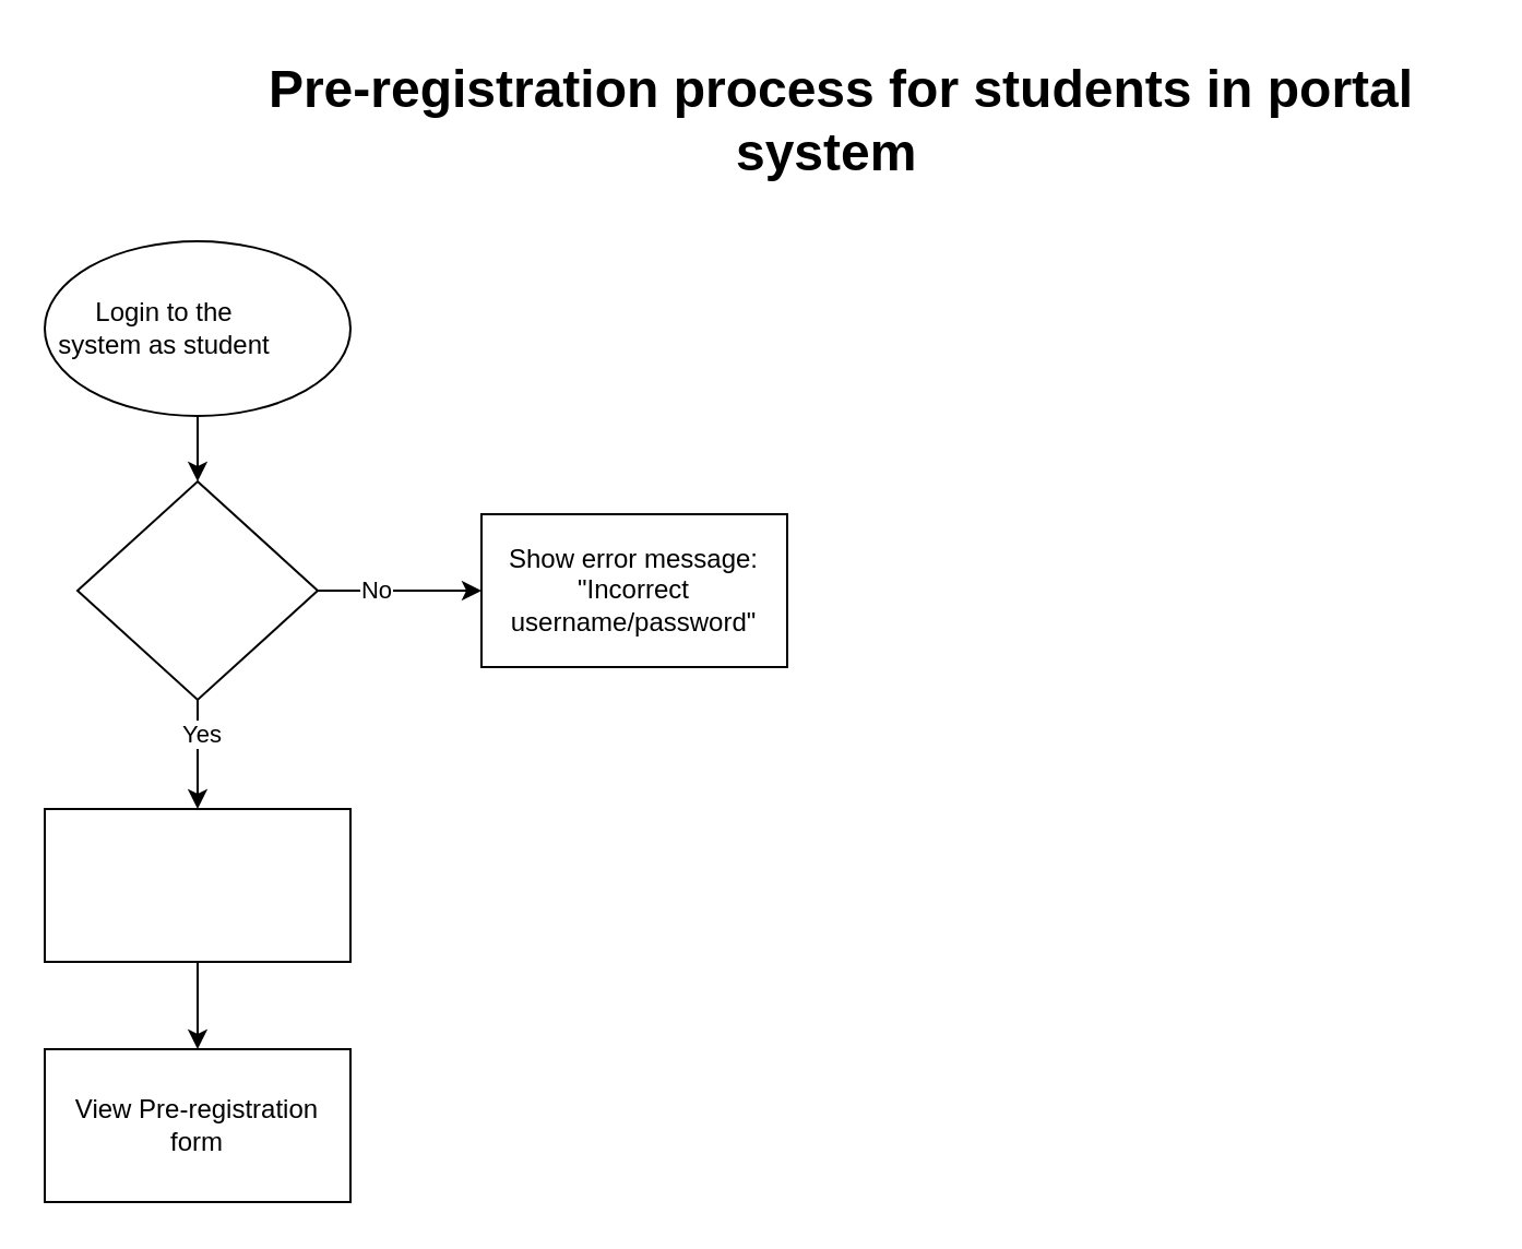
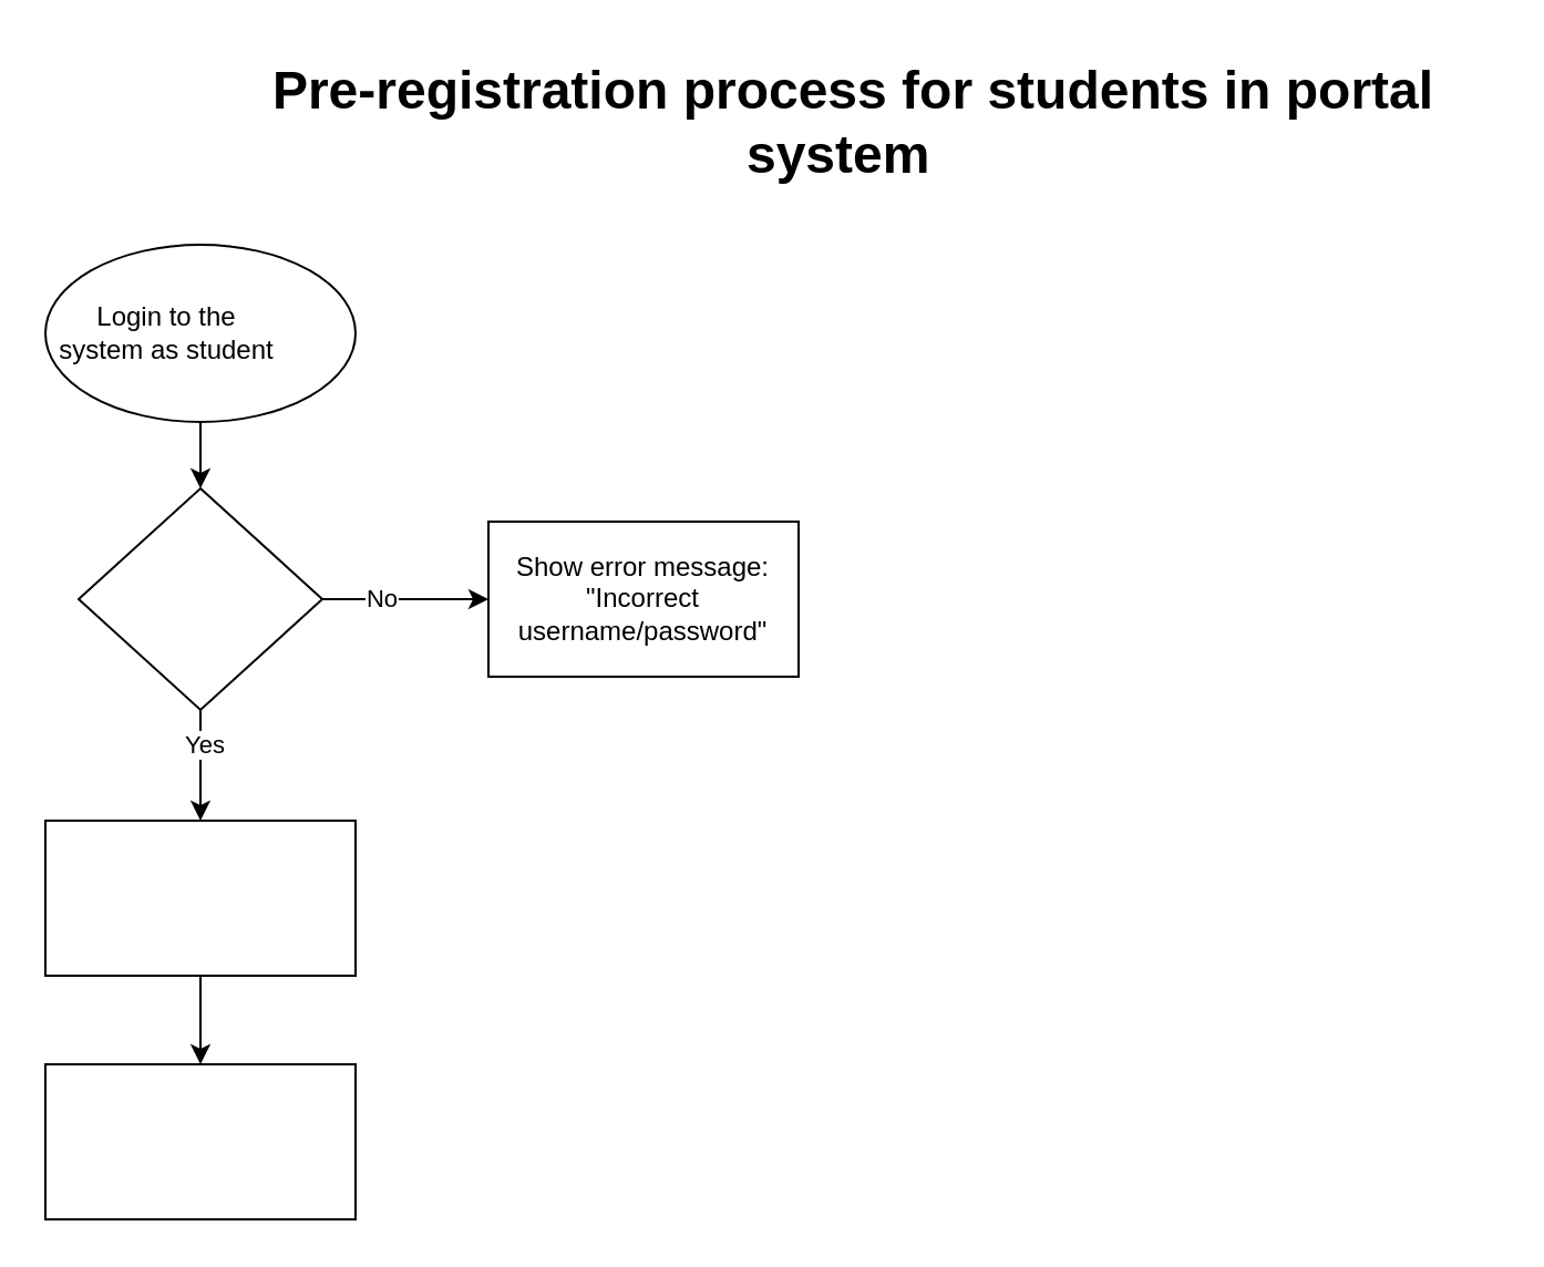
- <mxCell id="16" value="View Pre-registration form" style="text;html=1;align=center;verticalAlign=middle;whiteSpace=wrap;rounded=0;" parent="1" vertex="1"><mxGeometry x="20" y="495" width="140" height="40" as="geometry" /></mxCell>
